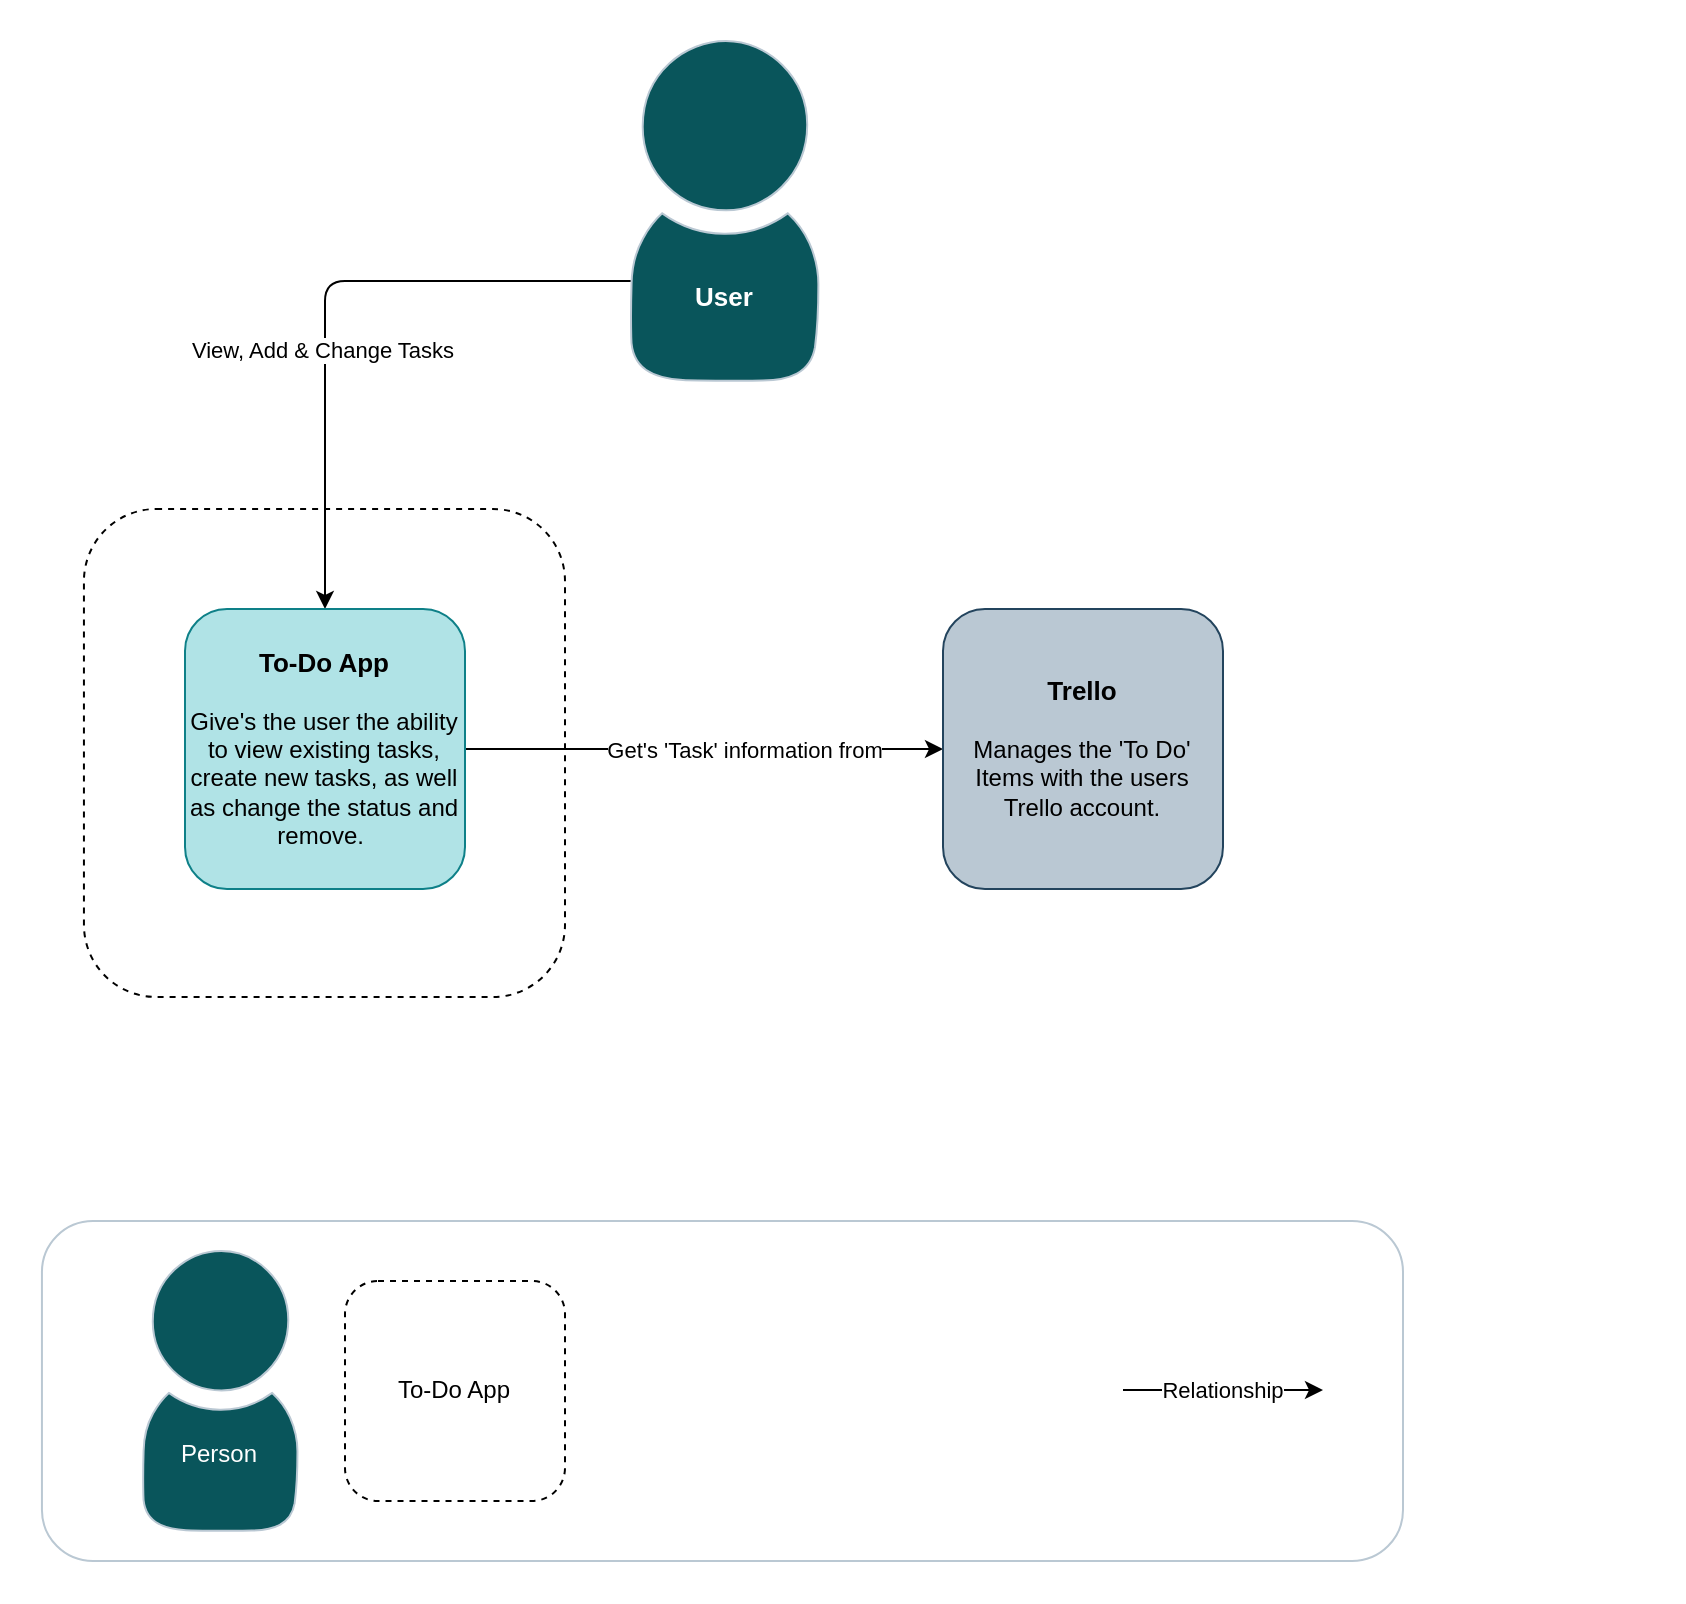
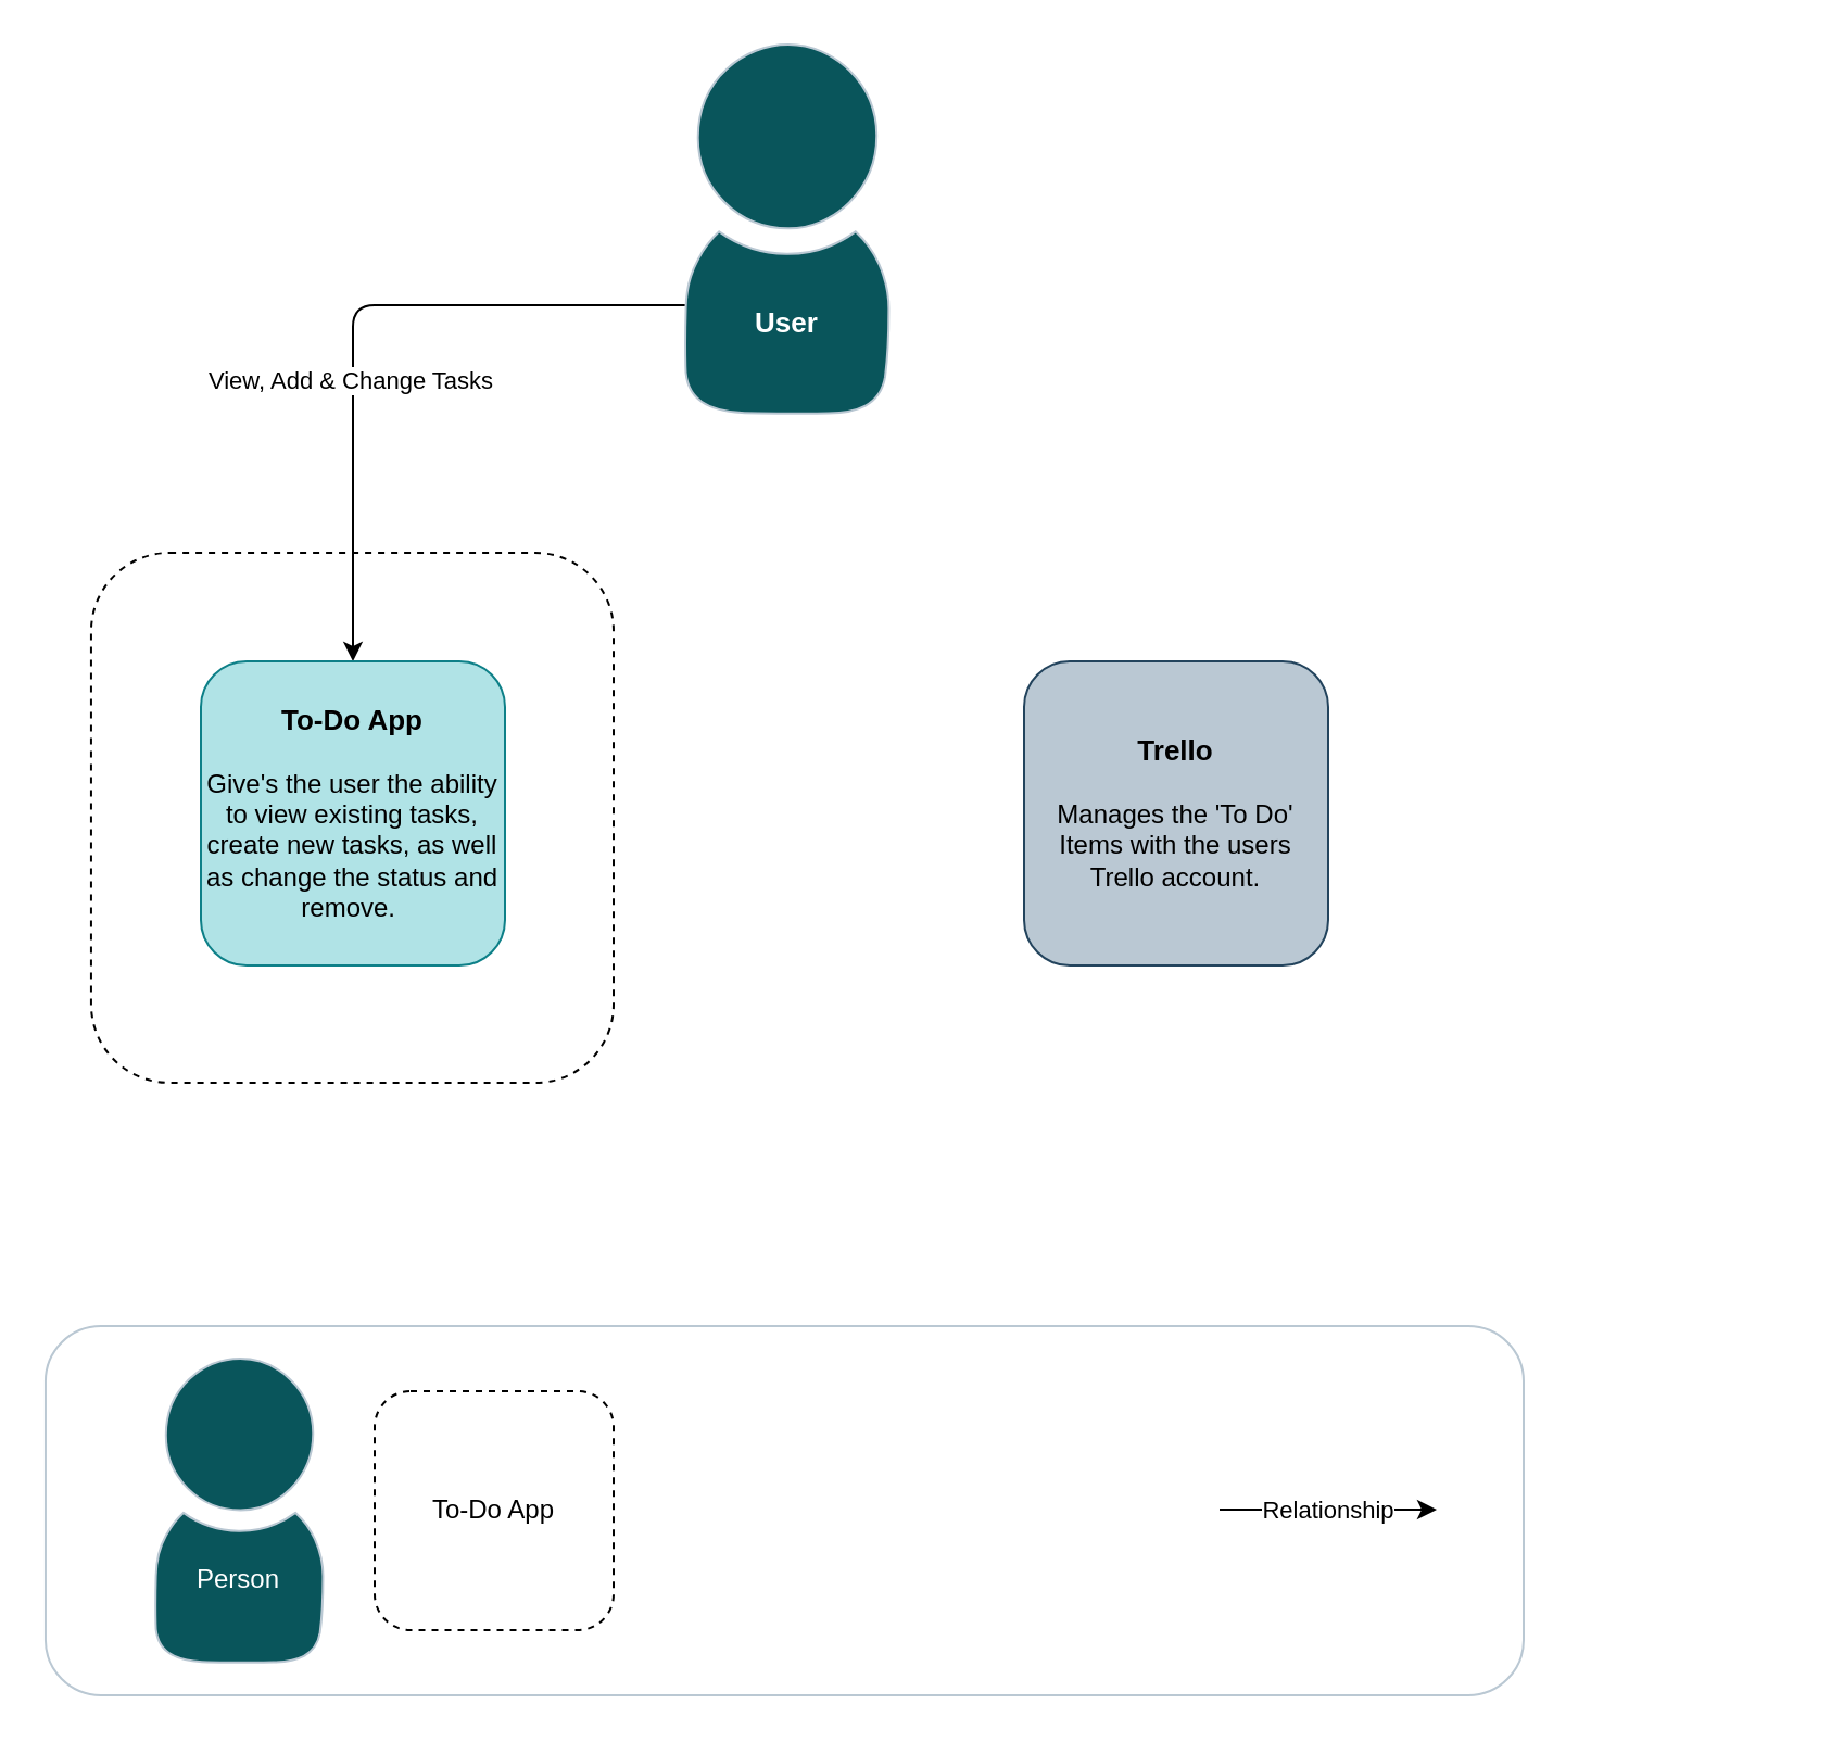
- <mxCell id="6" style="edgeStyle=orthogonalEdgeStyle;orthogonalLoop=1;jettySize=auto;html=1;exitX=1;exitY=0.5;exitDx=0;exitDy=0;" edge="1" parent="1" source="8" target="9"><mxGeometry relative="1" as="geometry" /></mxCell>
- <mxCell id="7" value="Get's 'Task' information from" style="edgeLabel;html=1;align=center;verticalAlign=middle;resizable=0;points=[];" vertex="1" connectable="0" parent="6"><mxGeometry x="-0.146" y="1" relative="1" as="geometry"><mxPoint x="37" y="1" as="offset" /></mxGeometry></mxCell>
